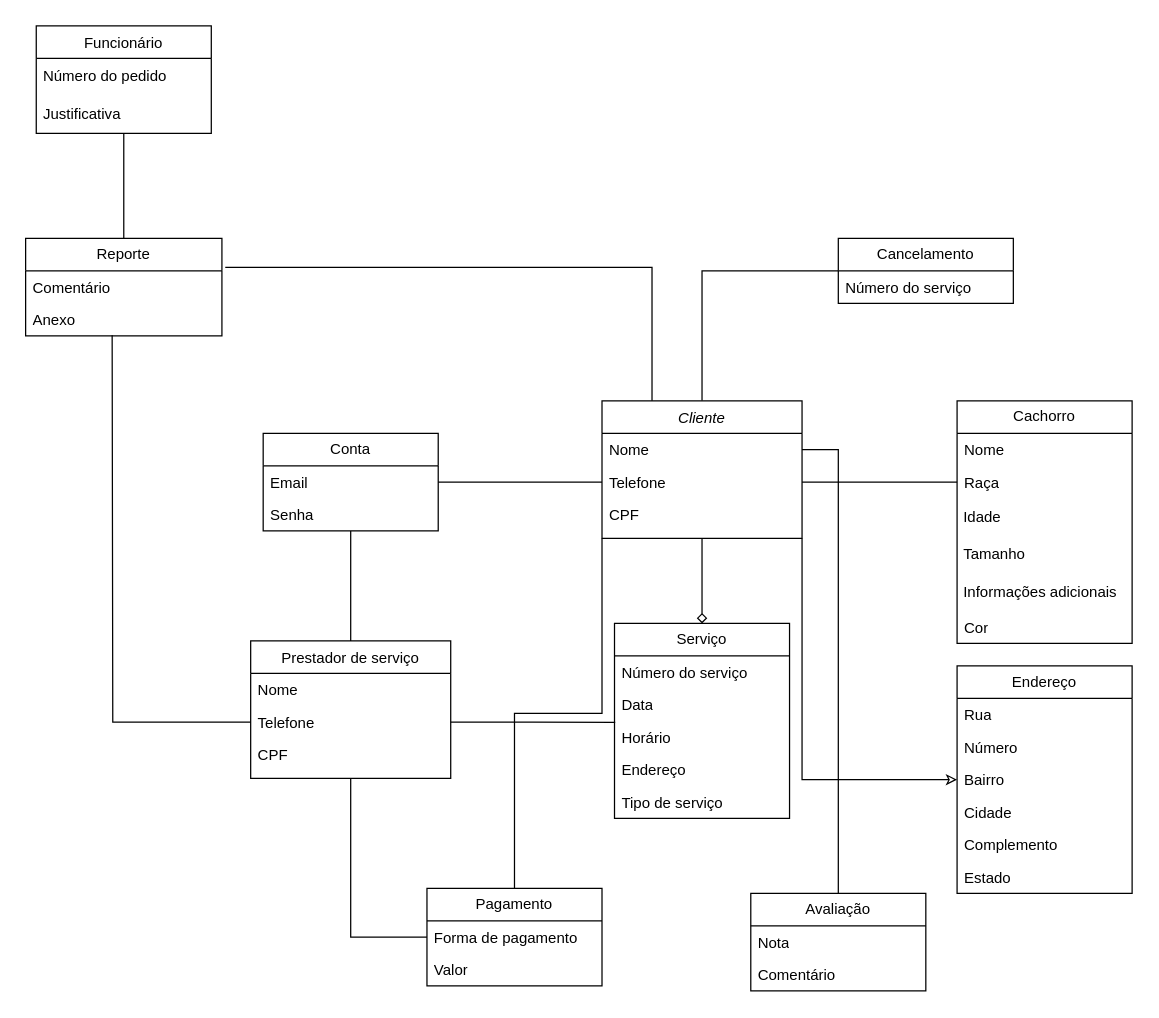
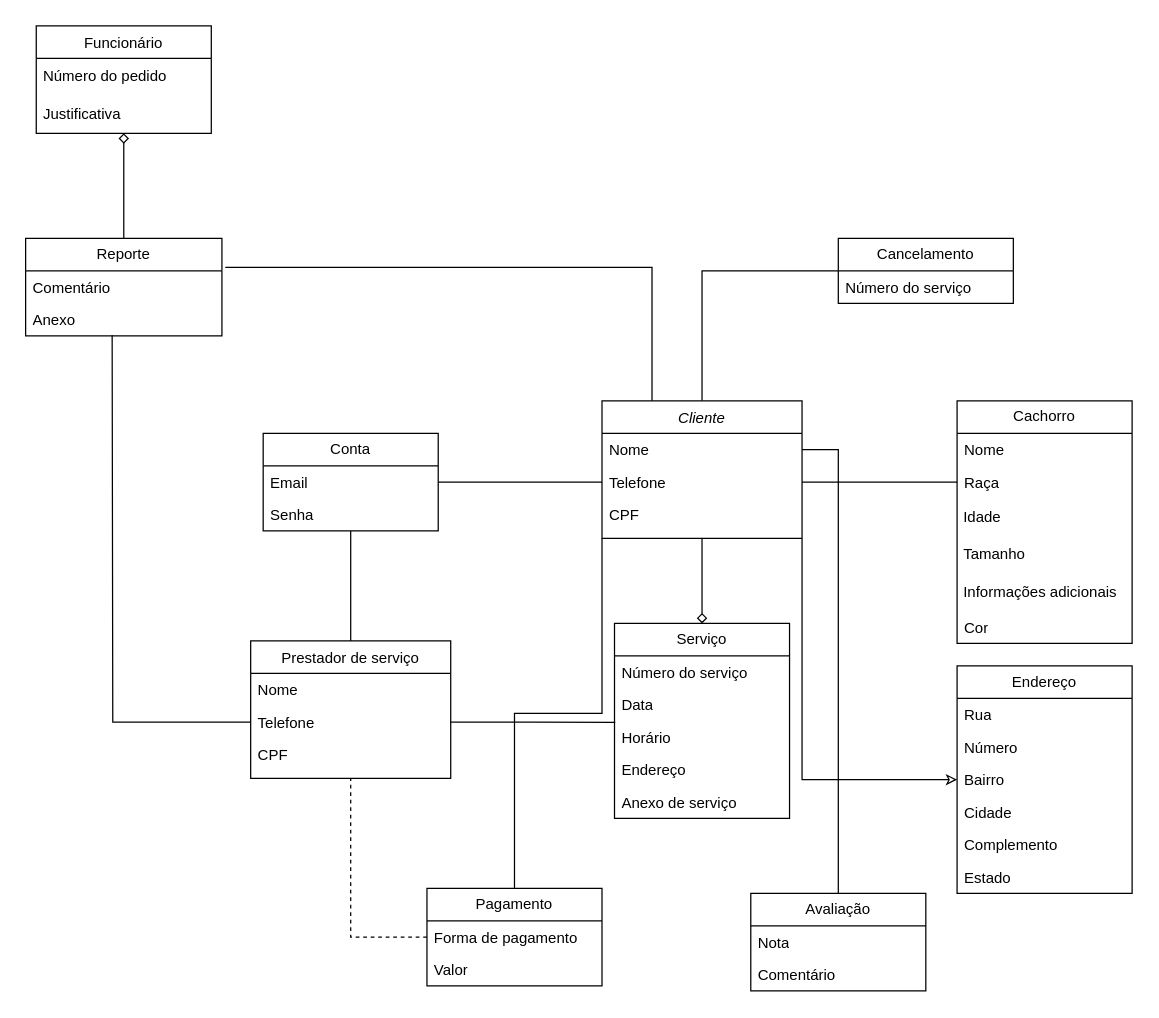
- <mxCell id="44" style="edgeStyle=orthogonalEdgeStyle;rounded=0;orthogonalLoop=1;jettySize=auto;html=1;exitX=0.5;exitY=0;exitDx=0;exitDy=0;entryX=0.5;entryY=1;entryDx=0;entryDy=0;endArrow=none;endFill=0;" edge="1" parent="1" source="45" target="12"><mxGeometry relative="1" as="geometry" /></mxCell>
+ <mxCell id="44" style="edgeStyle=orthogonalEdgeStyle;rounded=0;orthogonalLoop=1;jettySize=auto;html=1;exitX=0.5;exitY=0;exitDx=0;exitDy=0;entryX=0.5;entryY=1;entryDx=0;entryDy=0;endArrow=diamond;endFill=0;" edge="1" parent="1" source="45" target="12"><mxGeometry relative="1" as="geometry" /></mxCell>
- <mxCell id="53" value="Tipo de serviço" style="text;strokeColor=none;fillColor=none;align=left;verticalAlign=top;spacingLeft=4;spacingRight=4;overflow=hidden;rotatable=0;points=[[0,0.5],[1,0.5]];portConstraint=eastwest;whiteSpace=wrap;html=1;" vertex="1" parent="48"><mxGeometry y="130" width="140" height="26" as="geometry" /></mxCell>
+ <mxCell id="53" value="Anexo de serviço" style="text;strokeColor=none;fillColor=none;align=left;verticalAlign=top;spacingLeft=4;spacingRight=4;overflow=hidden;rotatable=0;points=[[0,0.5],[1,0.5]];portConstraint=eastwest;whiteSpace=wrap;html=1;" vertex="1" parent="48"><mxGeometry y="130" width="140" height="26" as="geometry" /></mxCell>
- <mxCell id="58" style="edgeStyle=orthogonalEdgeStyle;rounded=0;orthogonalLoop=1;jettySize=auto;html=1;exitX=0;exitY=0.5;exitDx=0;exitDy=0;entryX=0.5;entryY=1;entryDx=0;entryDy=0;endArrow=none;endFill=0;" edge="1" parent="1" source="35" target="14"><mxGeometry relative="1" as="geometry" /></mxCell>
+ <mxCell id="58" style="edgeStyle=orthogonalEdgeStyle;rounded=0;orthogonalLoop=1;jettySize=auto;html=1;exitX=0;exitY=0.5;exitDx=0;exitDy=0;entryX=0.5;entryY=1;entryDx=0;entryDy=0;endArrow=none;endFill=0;dashed=1;" edge="1" parent="1" source="35" target="14"><mxGeometry relative="1" as="geometry" /></mxCell>
